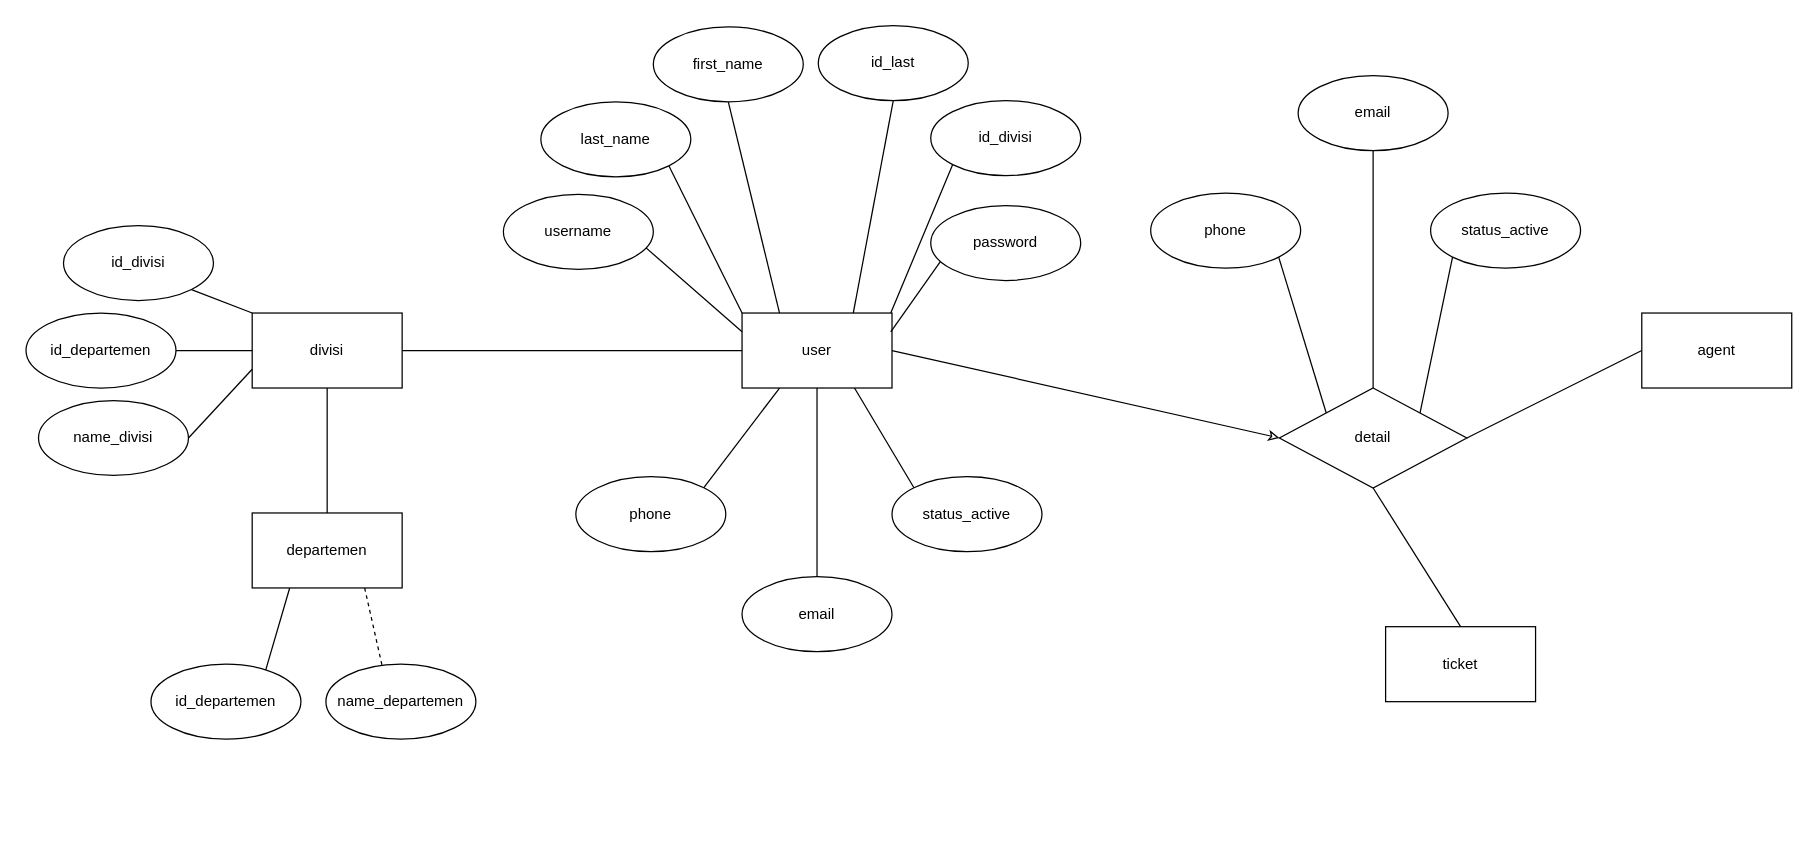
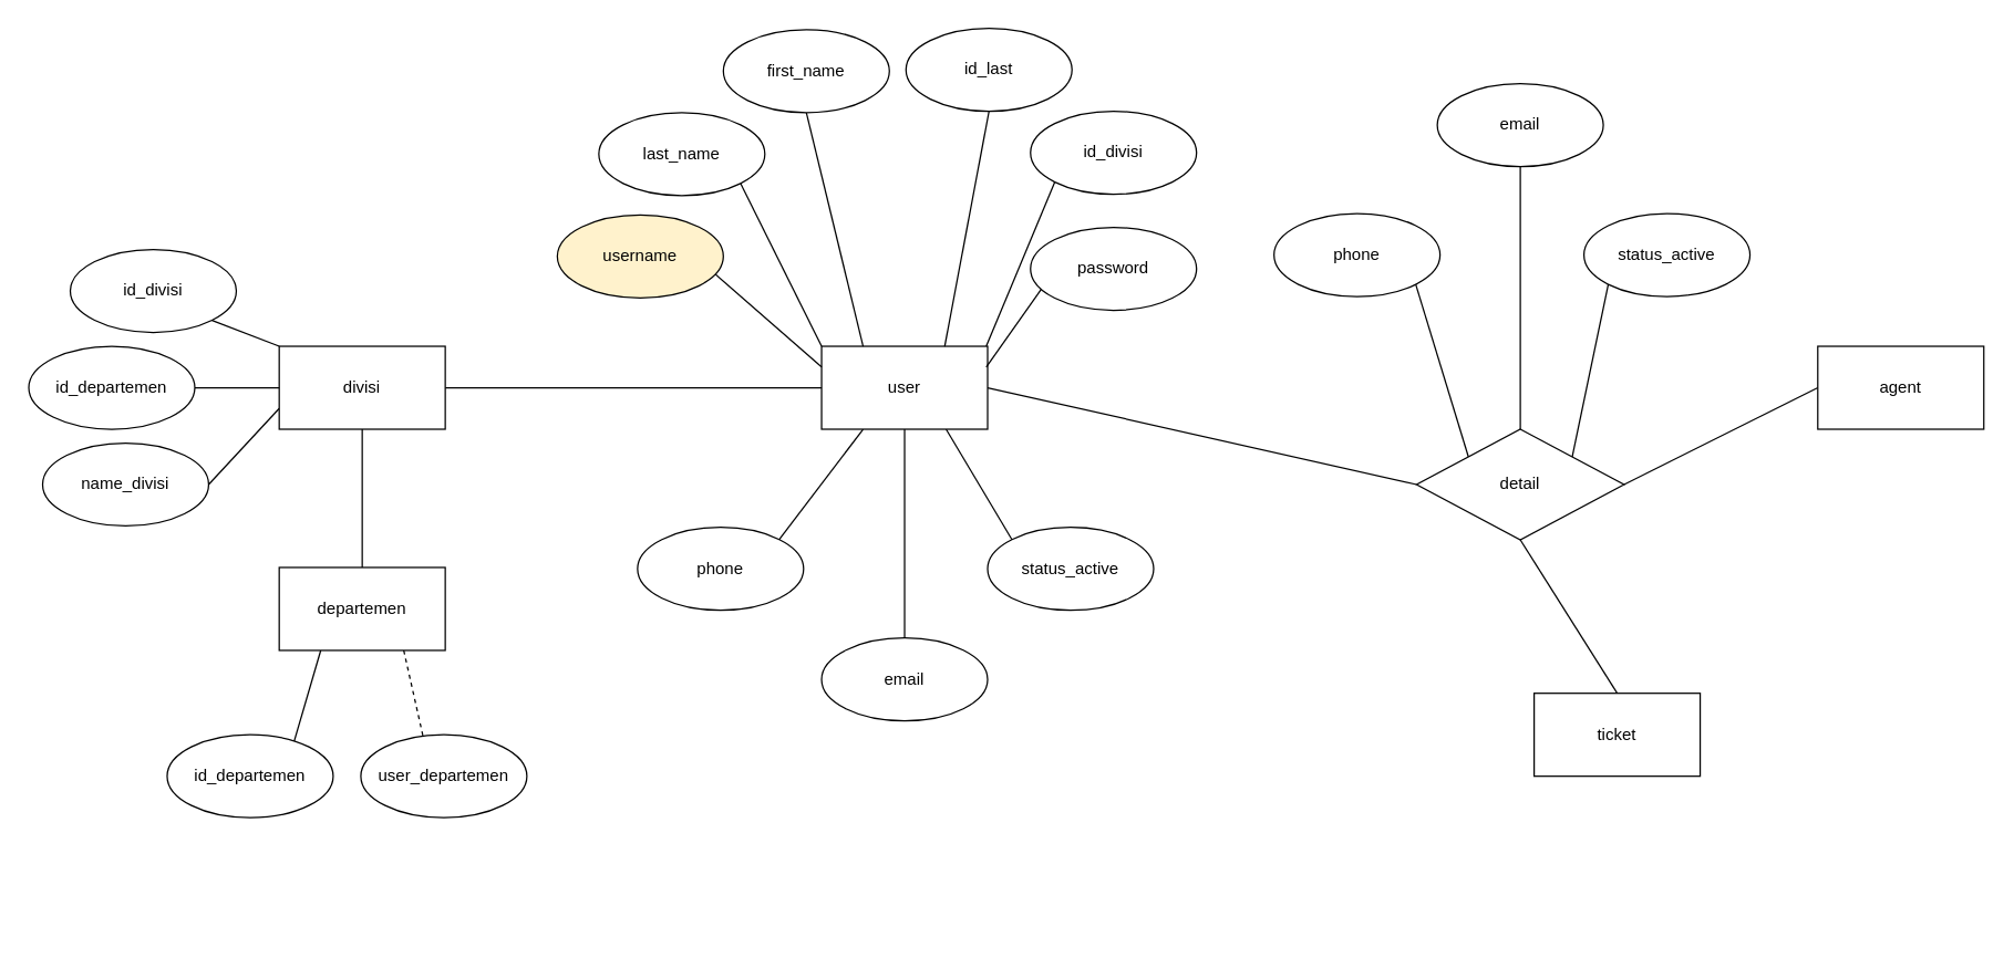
- <mxCell id="22" value="username" style="ellipse;whiteSpace=wrap;html=1;" vertex="1" parent="1"><mxGeometry x="402" y="155" width="120" height="60" as="geometry" /></mxCell>
+ <mxCell id="22" value="username" style="ellipse;whiteSpace=wrap;html=1;fillColor=#fff2cc;" vertex="1" parent="1"><mxGeometry x="402" y="155" width="120" height="60" as="geometry" /></mxCell>
- <mxCell id="5" style="rounded=0;orthogonalLoop=1;jettySize=auto;html=1;exitX=1;exitY=0.5;exitDx=0;exitDy=0;entryX=0;entryY=0.5;entryDx=0;entryDy=0;endArrow=classic;endFill=0;" edge="1" parent="1" source="9" target="36"><mxGeometry relative="1" as="geometry" /></mxCell>
+ <mxCell id="5" style="rounded=0;orthogonalLoop=1;jettySize=auto;html=1;exitX=1;exitY=0.5;exitDx=0;exitDy=0;entryX=0;entryY=0.5;entryDx=0;entryDy=0;endArrow=none;endFill=0;" edge="1" parent="1" source="9" target="36"><mxGeometry relative="1" as="geometry" /></mxCell>
- <mxCell id="50" value="name_departemen" style="ellipse;whiteSpace=wrap;html=1;" vertex="1" parent="1"><mxGeometry x="260" y="531" width="120" height="60" as="geometry" /></mxCell>
+ <mxCell id="50" value="user_departemen" style="ellipse;whiteSpace=wrap;html=1;" vertex="1" parent="1"><mxGeometry x="260" y="531" width="120" height="60" as="geometry" /></mxCell>
